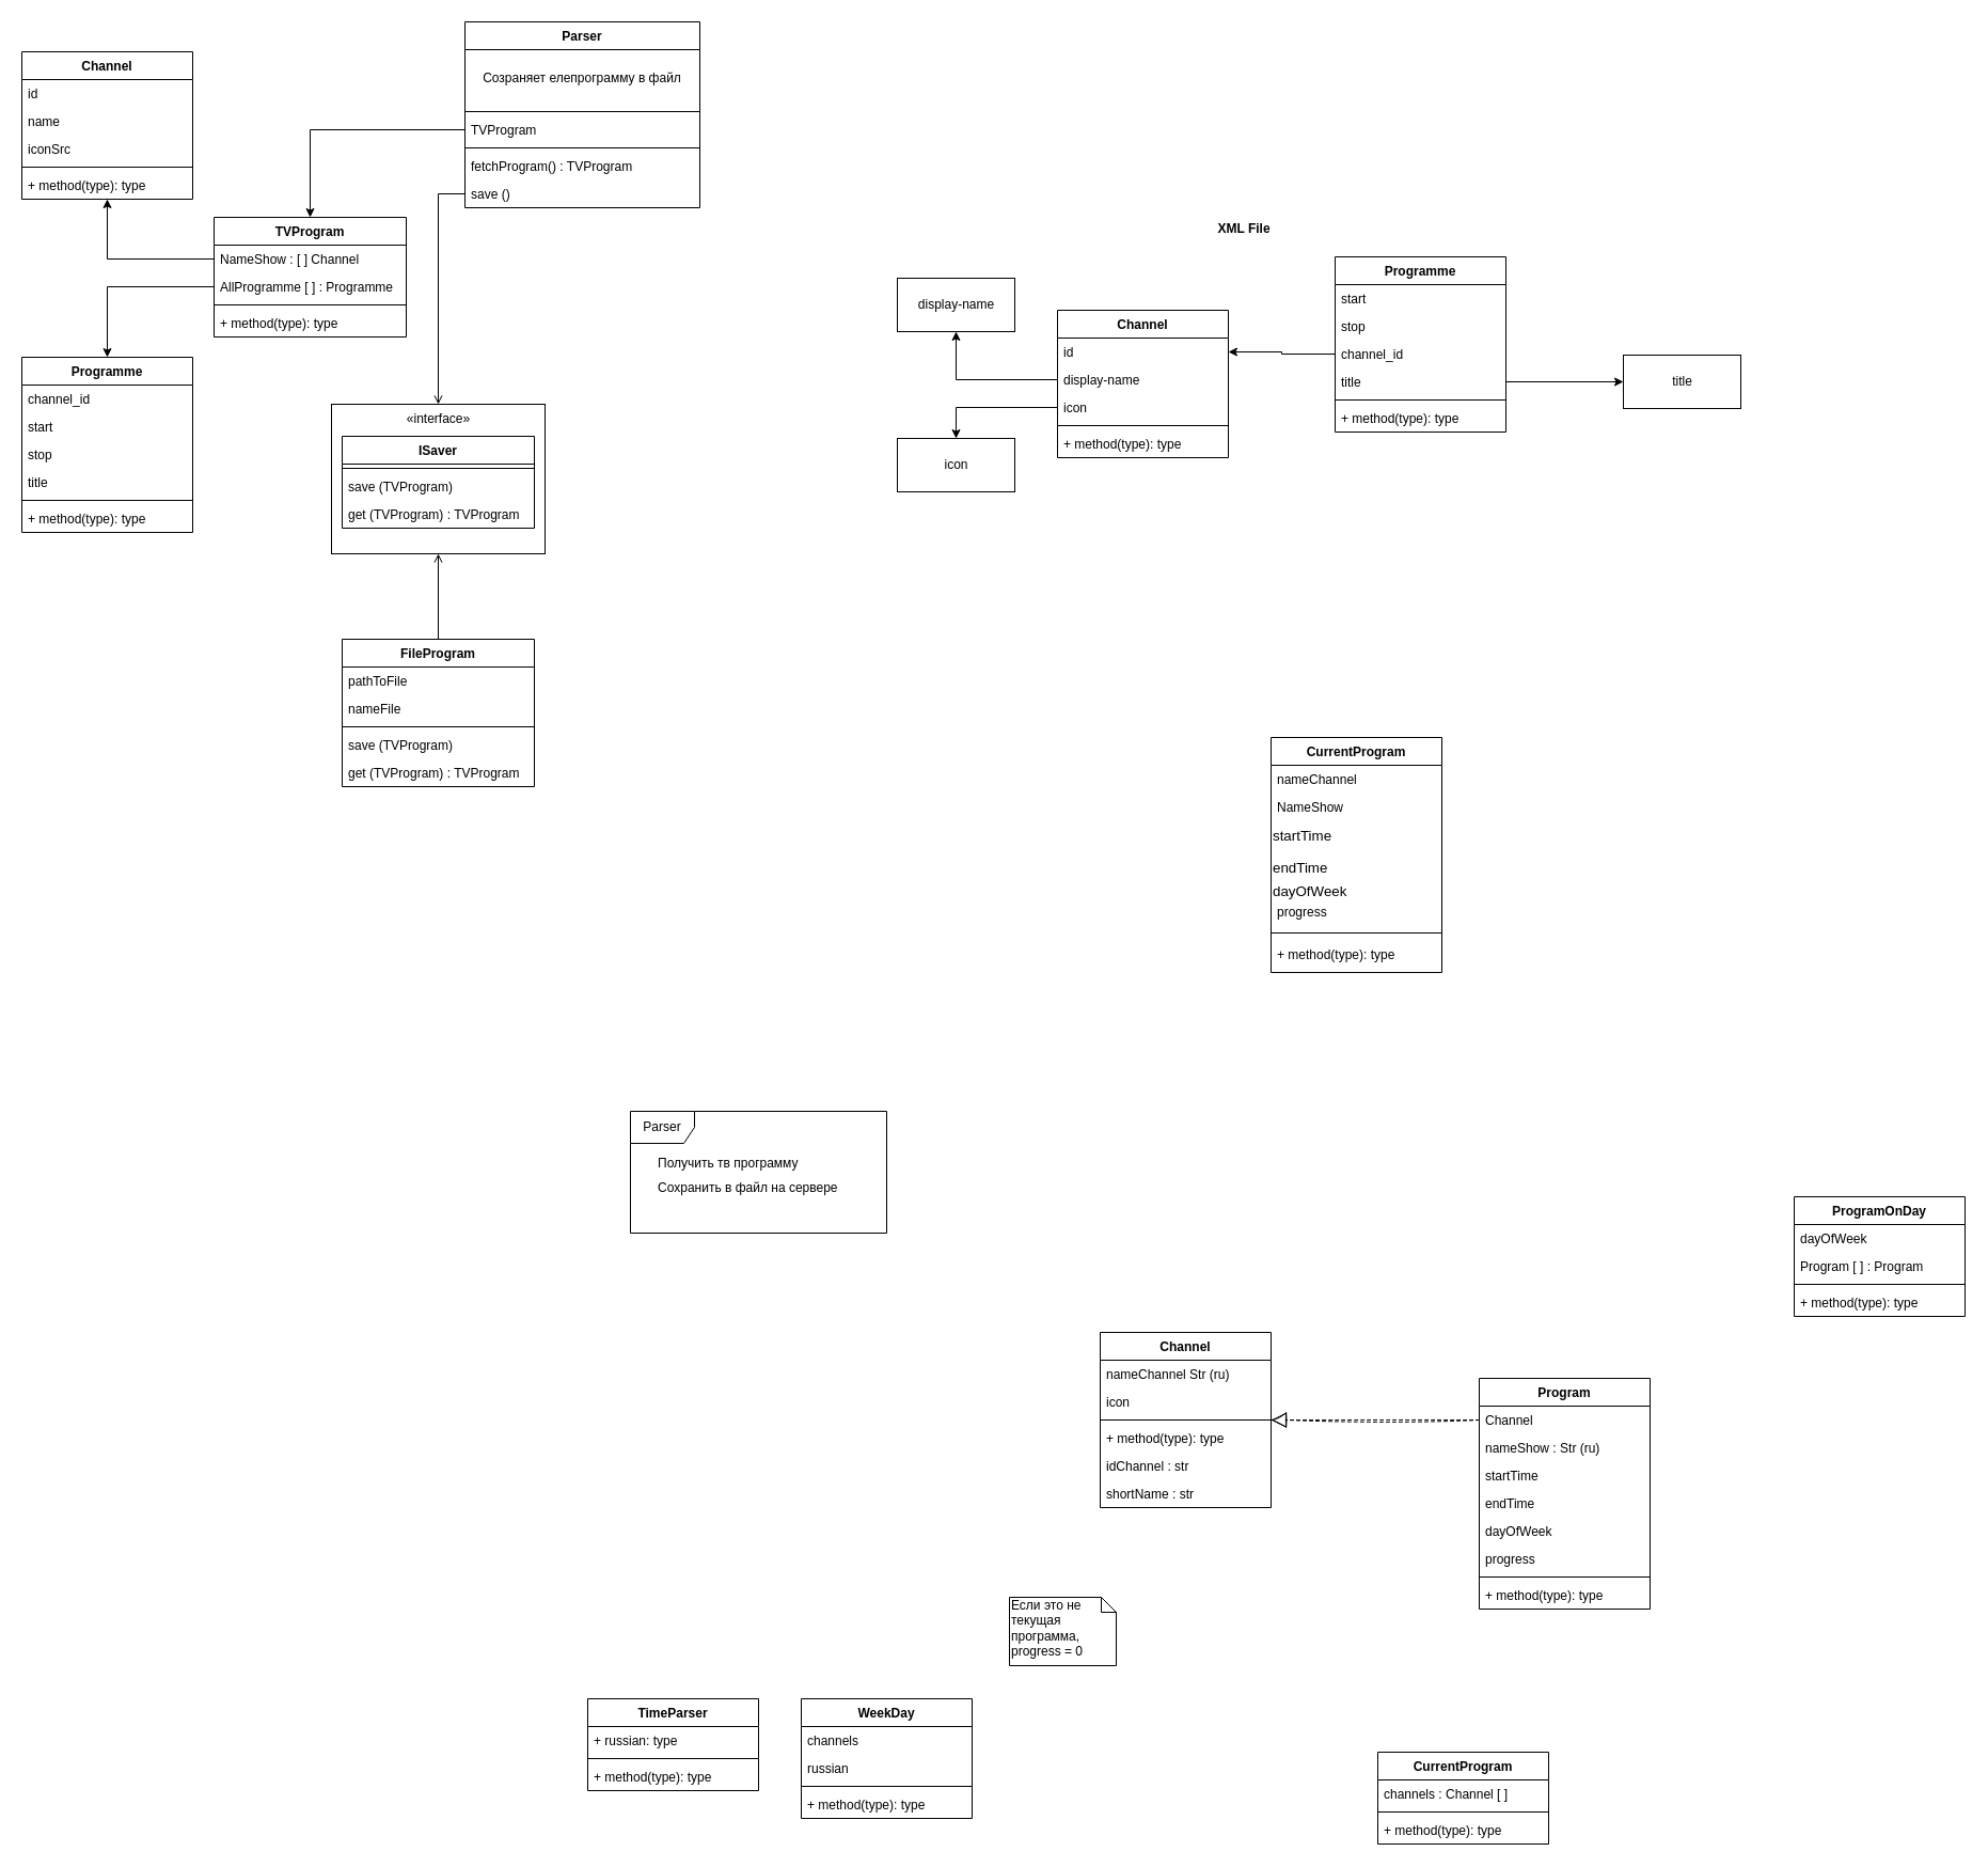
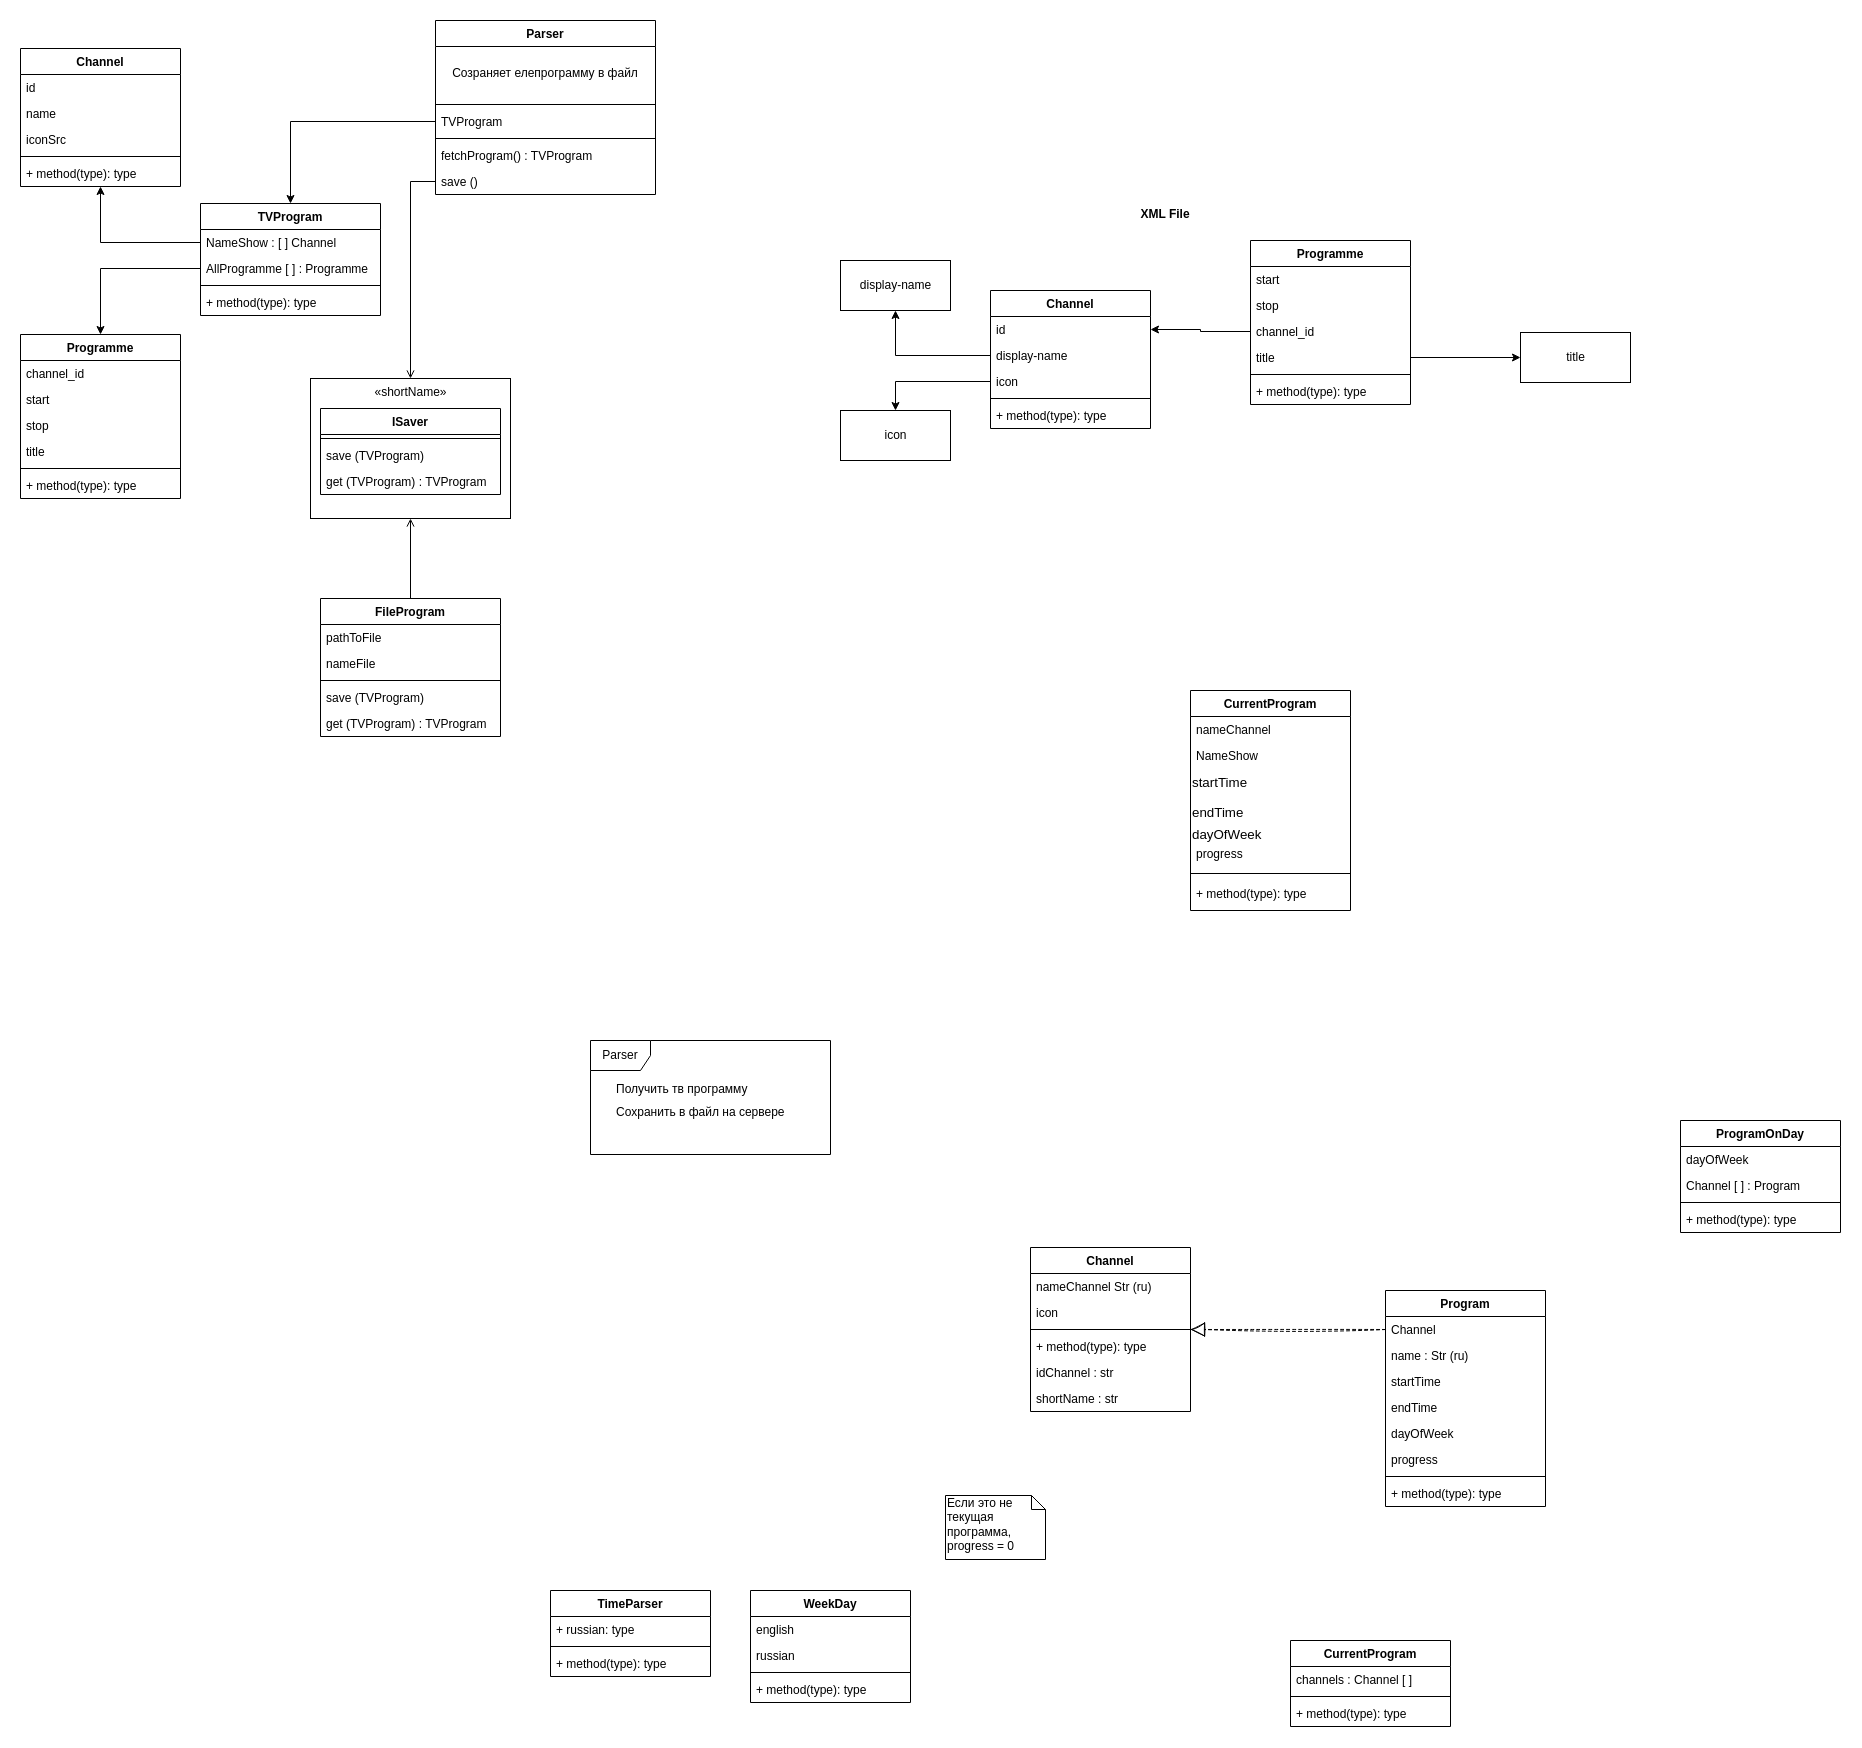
- <mxCell id="40" value="«interface»" style="html=1;fillColor=none;align=center;verticalAlign=top;" vertex="1" parent="39"><mxGeometry width="200" height="140" as="geometry" /></mxCell>
+ <mxCell id="40" value="«shortName»" style="html=1;fillColor=none;align=center;verticalAlign=top;" vertex="1" parent="39"><mxGeometry width="200" height="140" as="geometry" /></mxCell>
- <mxCell id="112" value="Program [ ] : Program" style="text;strokeColor=none;fillColor=none;align=left;verticalAlign=top;spacingLeft=4;spacingRight=4;overflow=hidden;rotatable=0;points=[[0,0.5],[1,0.5]];portConstraint=eastwest;sketch=0;" vertex="1" parent="110"><mxGeometry y="52" width="160" height="26" as="geometry" /></mxCell>
+ <mxCell id="112" value="Channel [ ] : Program" style="text;strokeColor=none;fillColor=none;align=left;verticalAlign=top;spacingLeft=4;spacingRight=4;overflow=hidden;rotatable=0;points=[[0,0.5],[1,0.5]];portConstraint=eastwest;sketch=0;" vertex="1" parent="110"><mxGeometry y="52" width="160" height="26" as="geometry" /></mxCell>
- <mxCell id="103" value="nameShow : Str (ru)" style="text;strokeColor=none;fillColor=none;align=left;verticalAlign=top;spacingLeft=4;spacingRight=4;overflow=hidden;rotatable=0;points=[[0,0.5],[1,0.5]];portConstraint=eastwest;" vertex="1" parent="101"><mxGeometry y="52" width="160" height="26" as="geometry" /></mxCell>
+ <mxCell id="103" value="name : Str (ru)" style="text;strokeColor=none;fillColor=none;align=left;verticalAlign=top;spacingLeft=4;spacingRight=4;overflow=hidden;rotatable=0;points=[[0,0.5],[1,0.5]];portConstraint=eastwest;" vertex="1" parent="101"><mxGeometry y="52" width="160" height="26" as="geometry" /></mxCell>
- <mxCell id="4" value="channels" style="text;strokeColor=none;fillColor=none;align=left;verticalAlign=top;spacingLeft=4;spacingRight=4;overflow=hidden;rotatable=0;points=[[0,0.5],[1,0.5]];portConstraint=eastwest;" vertex="1" parent="3"><mxGeometry y="26" width="160" height="26" as="geometry" /></mxCell>
+ <mxCell id="4" value="english" style="text;strokeColor=none;fillColor=none;align=left;verticalAlign=top;spacingLeft=4;spacingRight=4;overflow=hidden;rotatable=0;points=[[0,0.5],[1,0.5]];portConstraint=eastwest;" vertex="1" parent="3"><mxGeometry y="26" width="160" height="26" as="geometry" /></mxCell>
